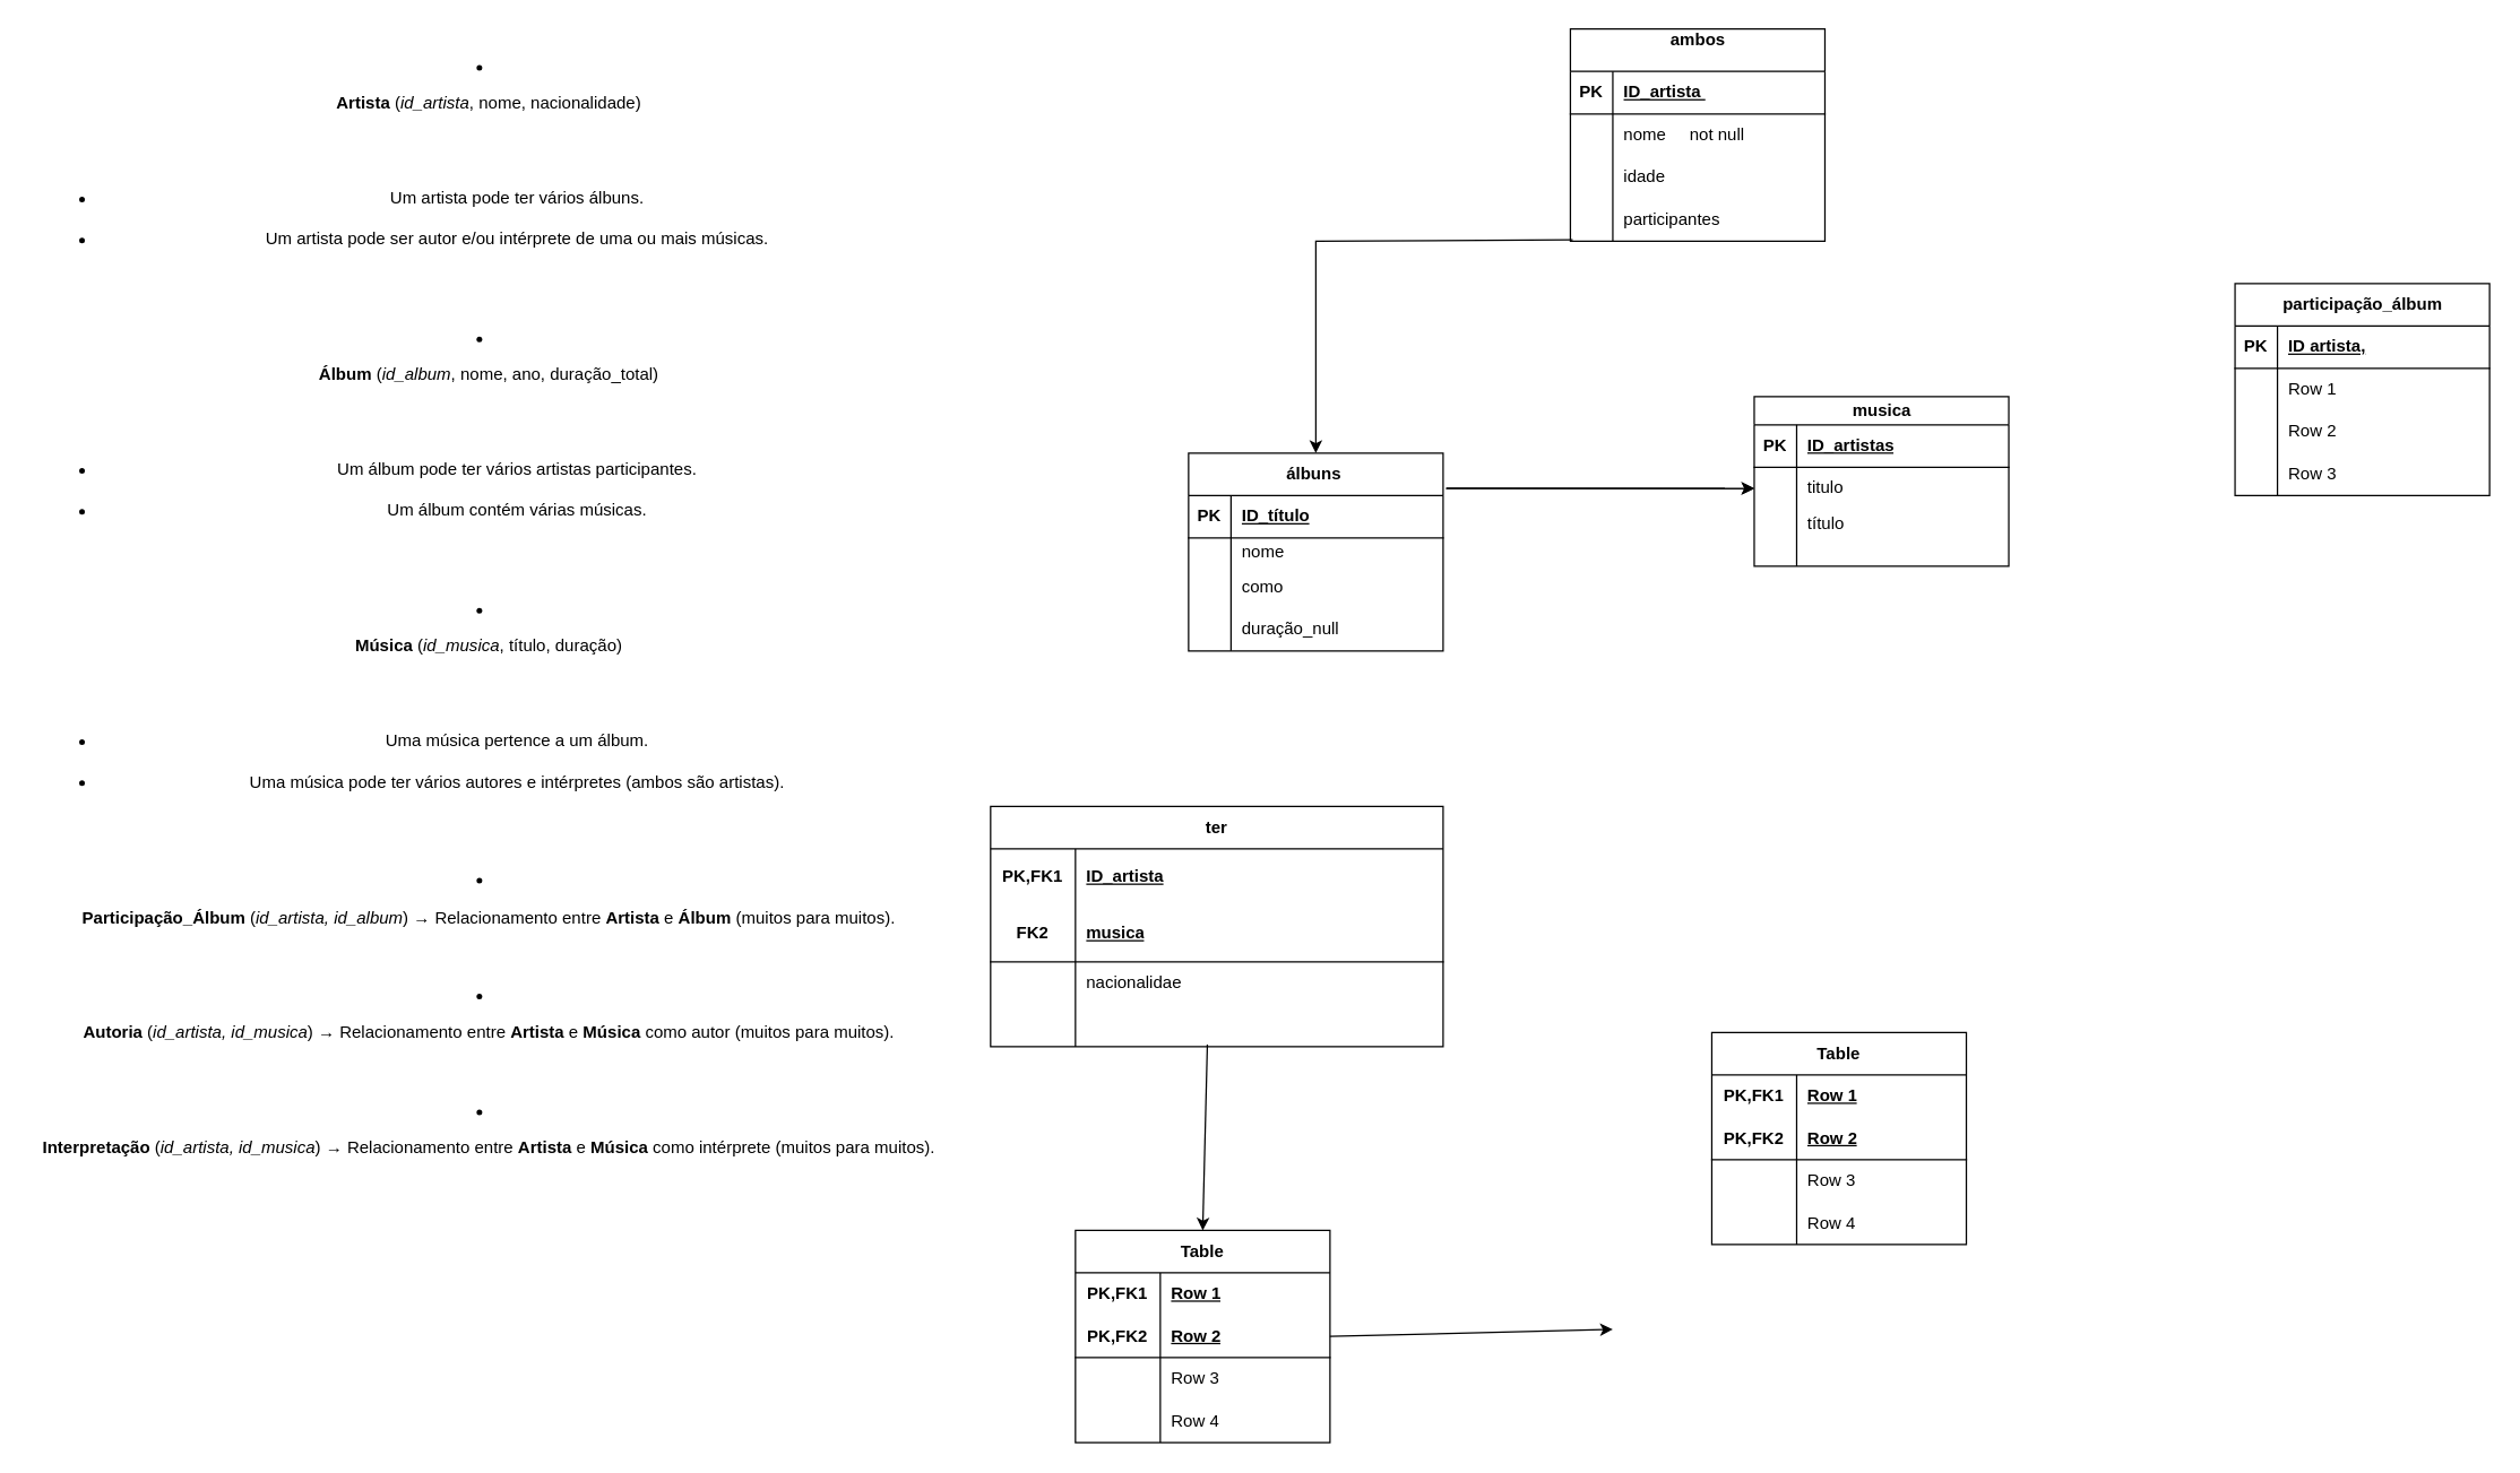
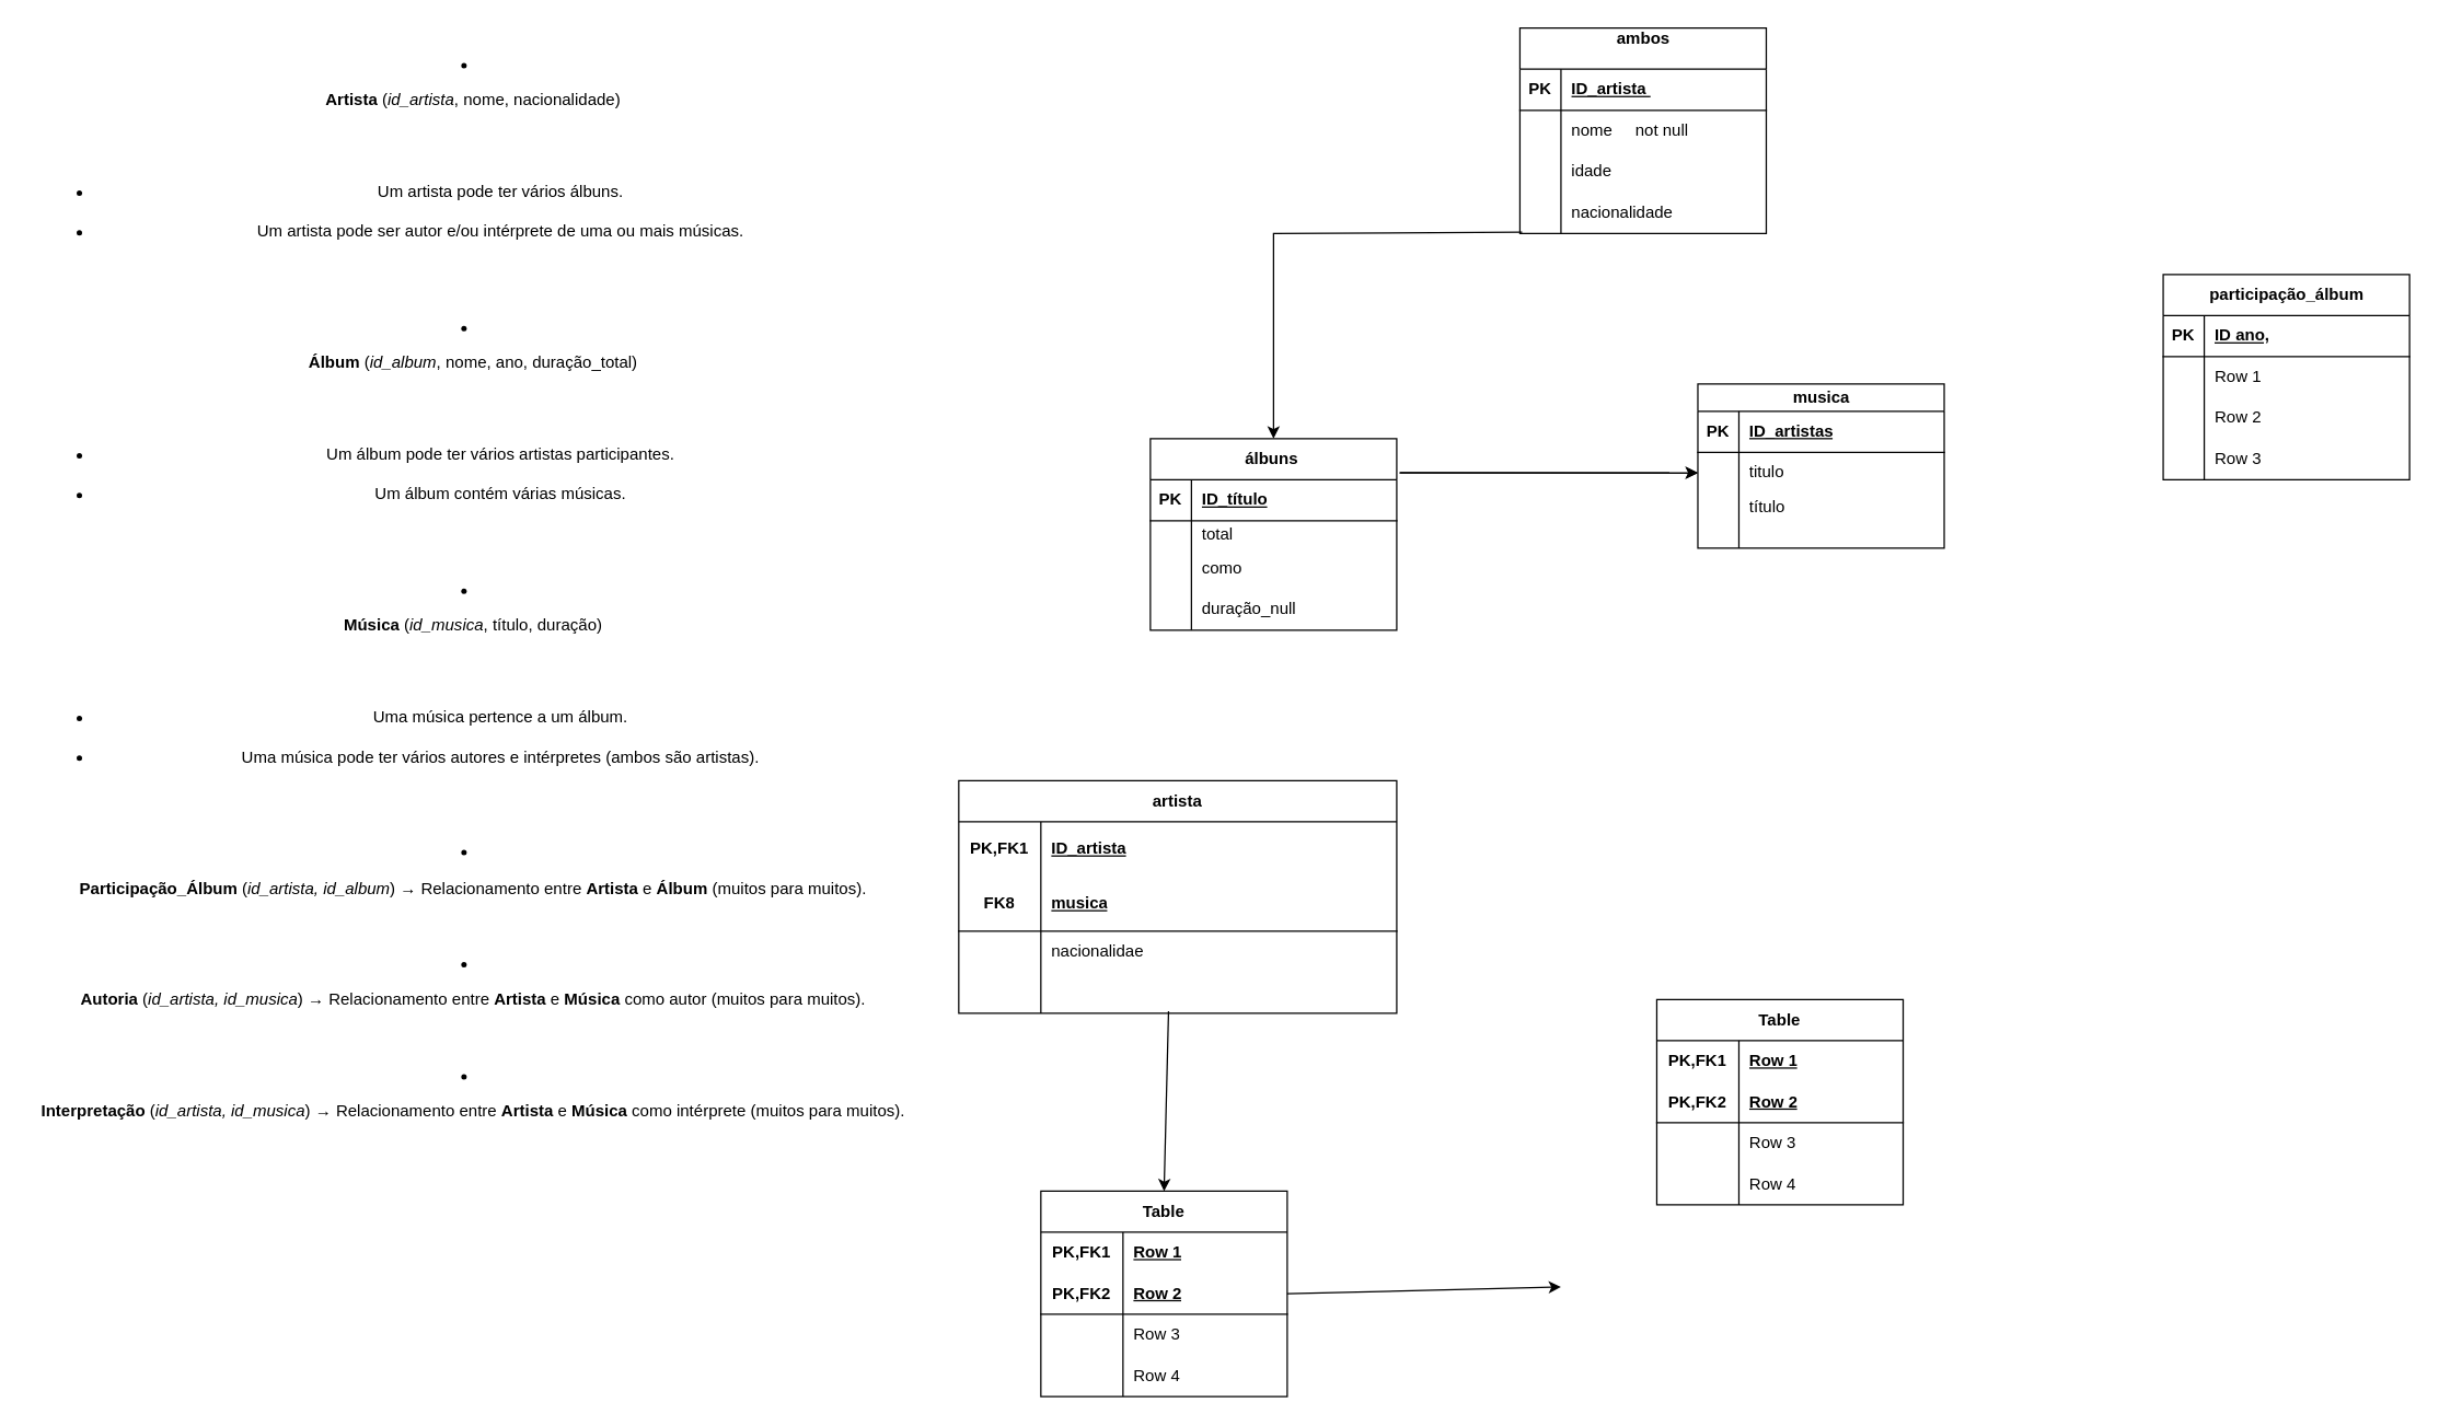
- <mxCell id="53" value="participantes&amp;nbsp;" style="shape=partialRectangle;connectable=0;fillColor=none;top=0;left=0;bottom=0;right=0;align=left;spacingLeft=6;overflow=hidden;whiteSpace=wrap;html=1;" parent="51" vertex="1"><mxGeometry x="30" width="150" height="30" as="geometry"><mxRectangle width="150" height="30" as="alternateBounds" /></mxGeometry></mxCell>
+ <mxCell id="53" value="nacionalidade&amp;nbsp;" style="shape=partialRectangle;connectable=0;fillColor=none;top=0;left=0;bottom=0;right=0;align=left;spacingLeft=6;overflow=hidden;whiteSpace=wrap;html=1;" parent="51" vertex="1"><mxGeometry x="30" width="150" height="30" as="geometry"><mxRectangle width="150" height="30" as="alternateBounds" /></mxGeometry></mxCell>
- <mxCell id="31" value="ID artista," style="shape=partialRectangle;connectable=0;fillColor=none;top=0;left=0;bottom=0;right=0;align=left;spacingLeft=6;fontStyle=5;overflow=hidden;whiteSpace=wrap;html=1;" parent="29" vertex="1"><mxGeometry x="30" width="150" height="30" as="geometry"><mxRectangle width="150" height="30" as="alternateBounds" /></mxGeometry></mxCell>
+ <mxCell id="31" value="ID ano," style="shape=partialRectangle;connectable=0;fillColor=none;top=0;left=0;bottom=0;right=0;align=left;spacingLeft=6;fontStyle=5;overflow=hidden;whiteSpace=wrap;html=1;" parent="29" vertex="1"><mxGeometry x="30" width="150" height="30" as="geometry"><mxRectangle width="150" height="30" as="alternateBounds" /></mxGeometry></mxCell>
- <mxCell id="21" value="nome&amp;nbsp;&amp;nbsp;" style="shape=partialRectangle;connectable=0;fillColor=none;top=0;left=0;bottom=0;right=0;align=left;spacingLeft=6;overflow=hidden;whiteSpace=wrap;html=1;" parent="19" vertex="1"><mxGeometry x="30" width="150" height="20" as="geometry"><mxRectangle width="150" height="20" as="alternateBounds" /></mxGeometry></mxCell>
+ <mxCell id="21" value="total&amp;nbsp;&amp;nbsp;" style="shape=partialRectangle;connectable=0;fillColor=none;top=0;left=0;bottom=0;right=0;align=left;spacingLeft=6;overflow=hidden;whiteSpace=wrap;html=1;" parent="19" vertex="1"><mxGeometry x="30" width="150" height="20" as="geometry"><mxRectangle width="150" height="20" as="alternateBounds" /></mxGeometry></mxCell>
- <mxCell id="71" value="ter" style="shape=table;startSize=30;container=1;collapsible=1;childLayout=tableLayout;fixedRows=1;rowLines=0;fontStyle=1;align=center;resizeLast=1;html=1;whiteSpace=wrap;" parent="1" vertex="1"><mxGeometry x="700" y="570" width="320" height="170" as="geometry" /></mxCell>
+ <mxCell id="71" value="artista" style="shape=table;startSize=30;container=1;collapsible=1;childLayout=tableLayout;fixedRows=1;rowLines=0;fontStyle=1;align=center;resizeLast=1;html=1;whiteSpace=wrap;" parent="1" vertex="1"><mxGeometry x="700" y="570" width="320" height="170" as="geometry" /></mxCell>
- <mxCell id="76" value="FK2" style="shape=partialRectangle;connectable=0;fillColor=none;top=0;left=0;bottom=0;right=0;fontStyle=1;overflow=hidden;html=1;whiteSpace=wrap;" parent="75" vertex="1"><mxGeometry width="60" height="40" as="geometry"><mxRectangle width="60" height="40" as="alternateBounds" /></mxGeometry></mxCell>
+ <mxCell id="76" value="FK8" style="shape=partialRectangle;connectable=0;fillColor=none;top=0;left=0;bottom=0;right=0;fontStyle=1;overflow=hidden;html=1;whiteSpace=wrap;" parent="75" vertex="1"><mxGeometry width="60" height="40" as="geometry"><mxRectangle width="60" height="40" as="alternateBounds" /></mxGeometry></mxCell>
